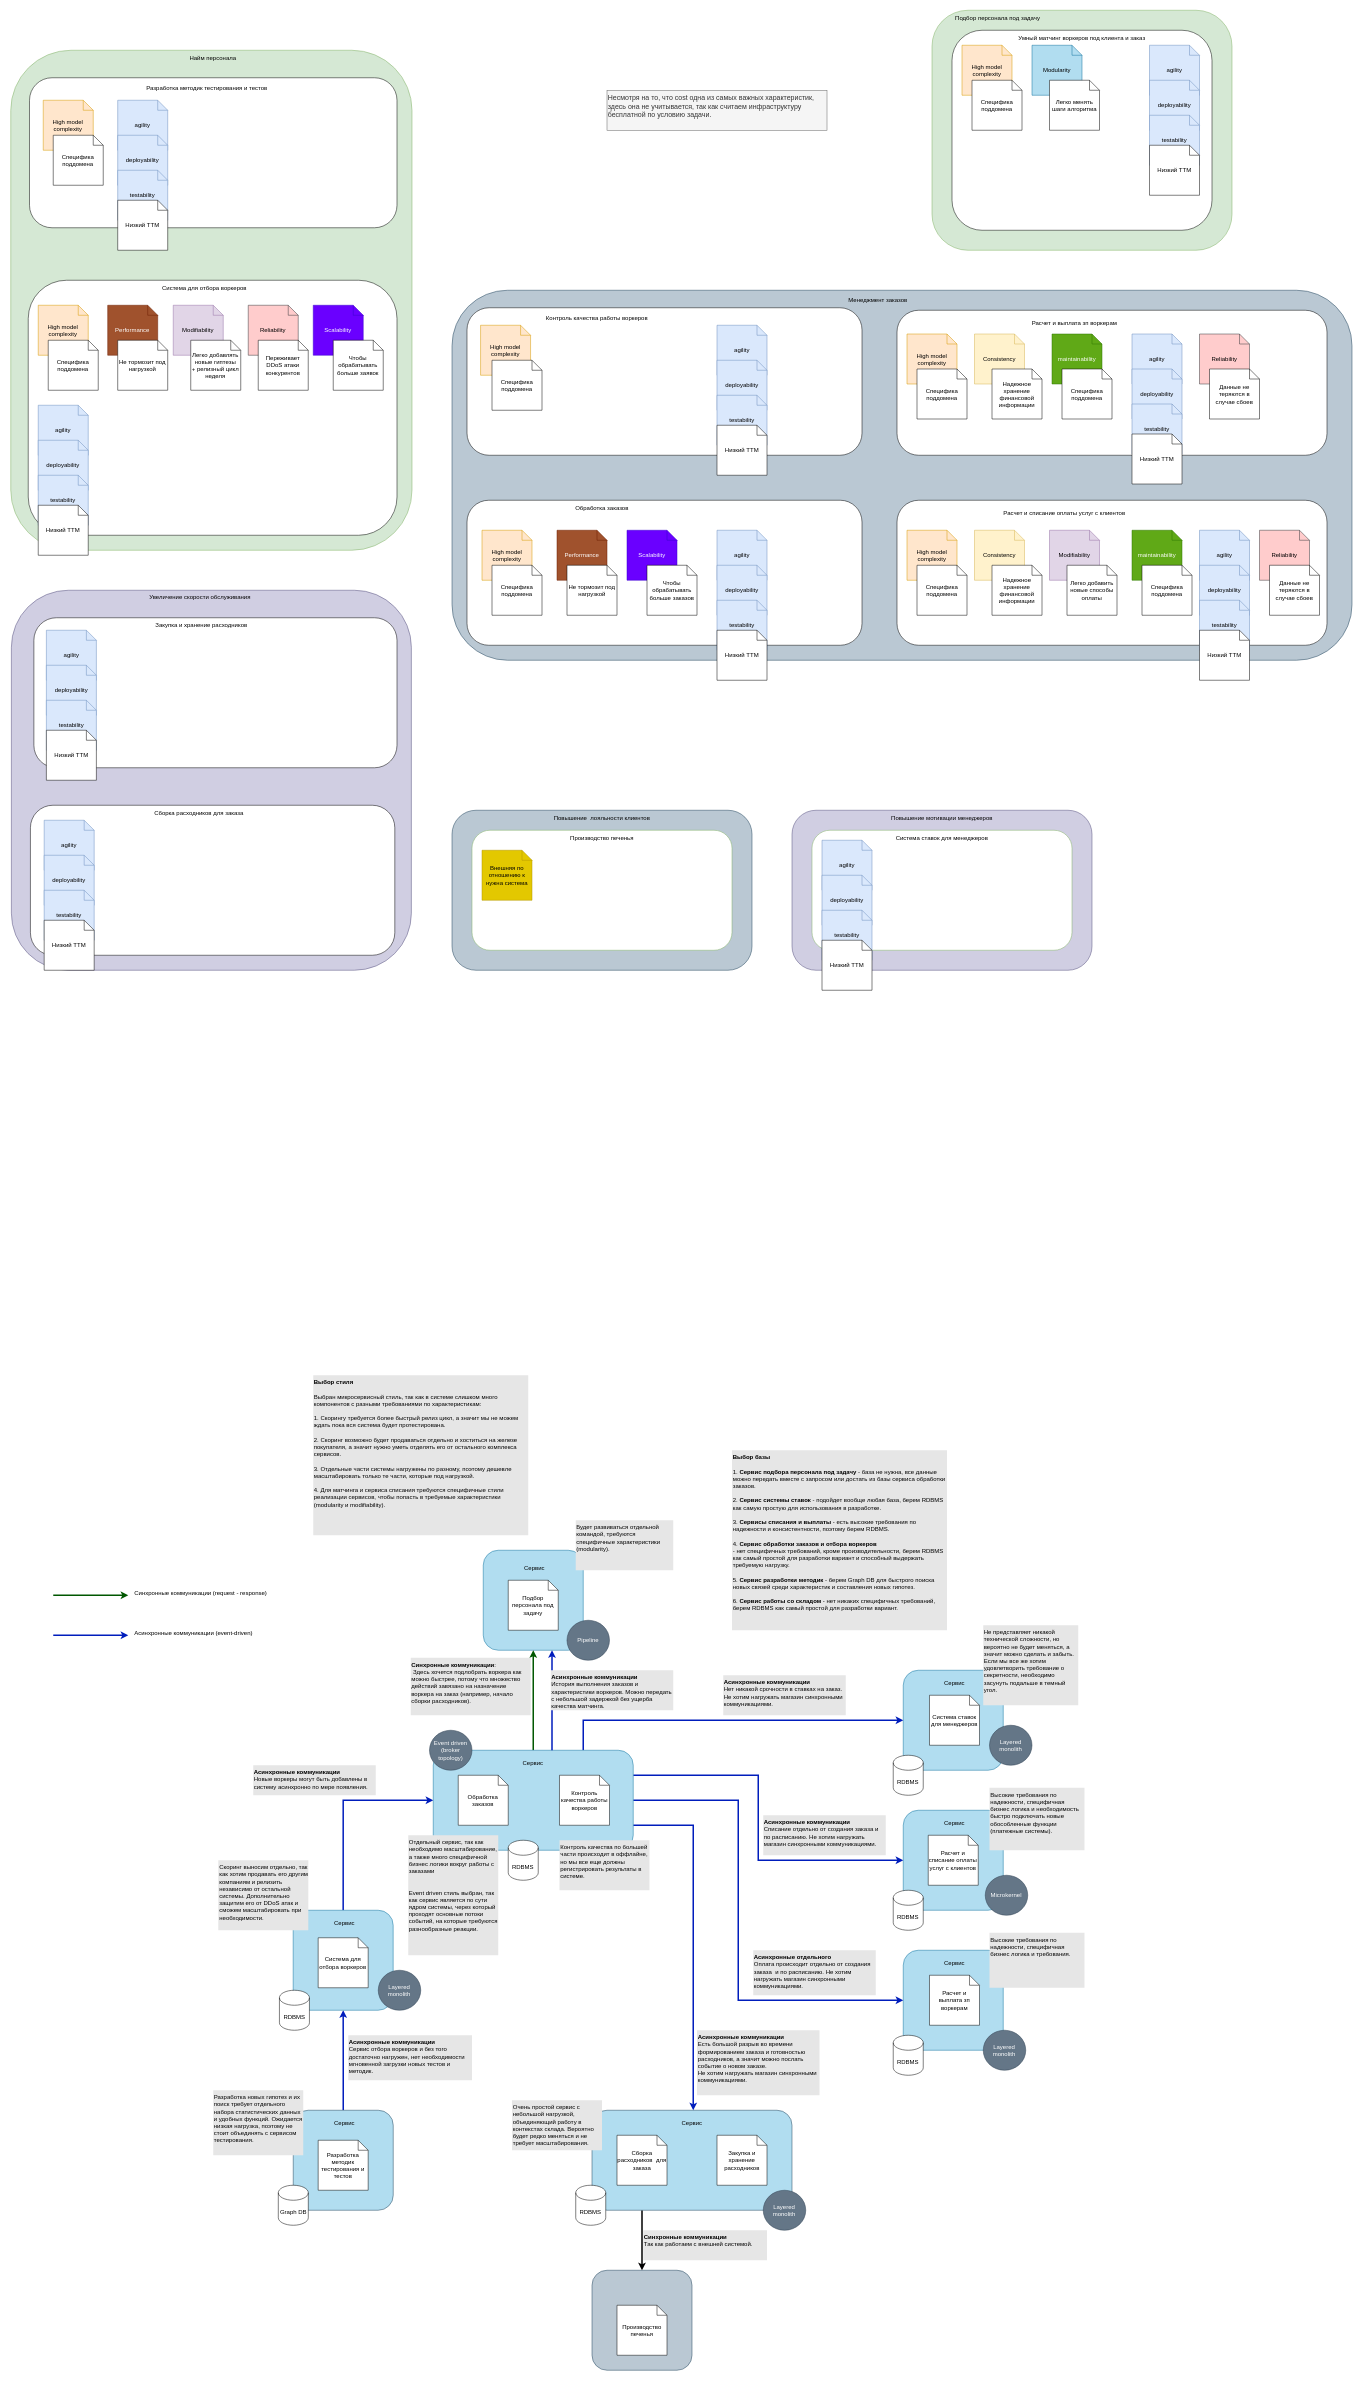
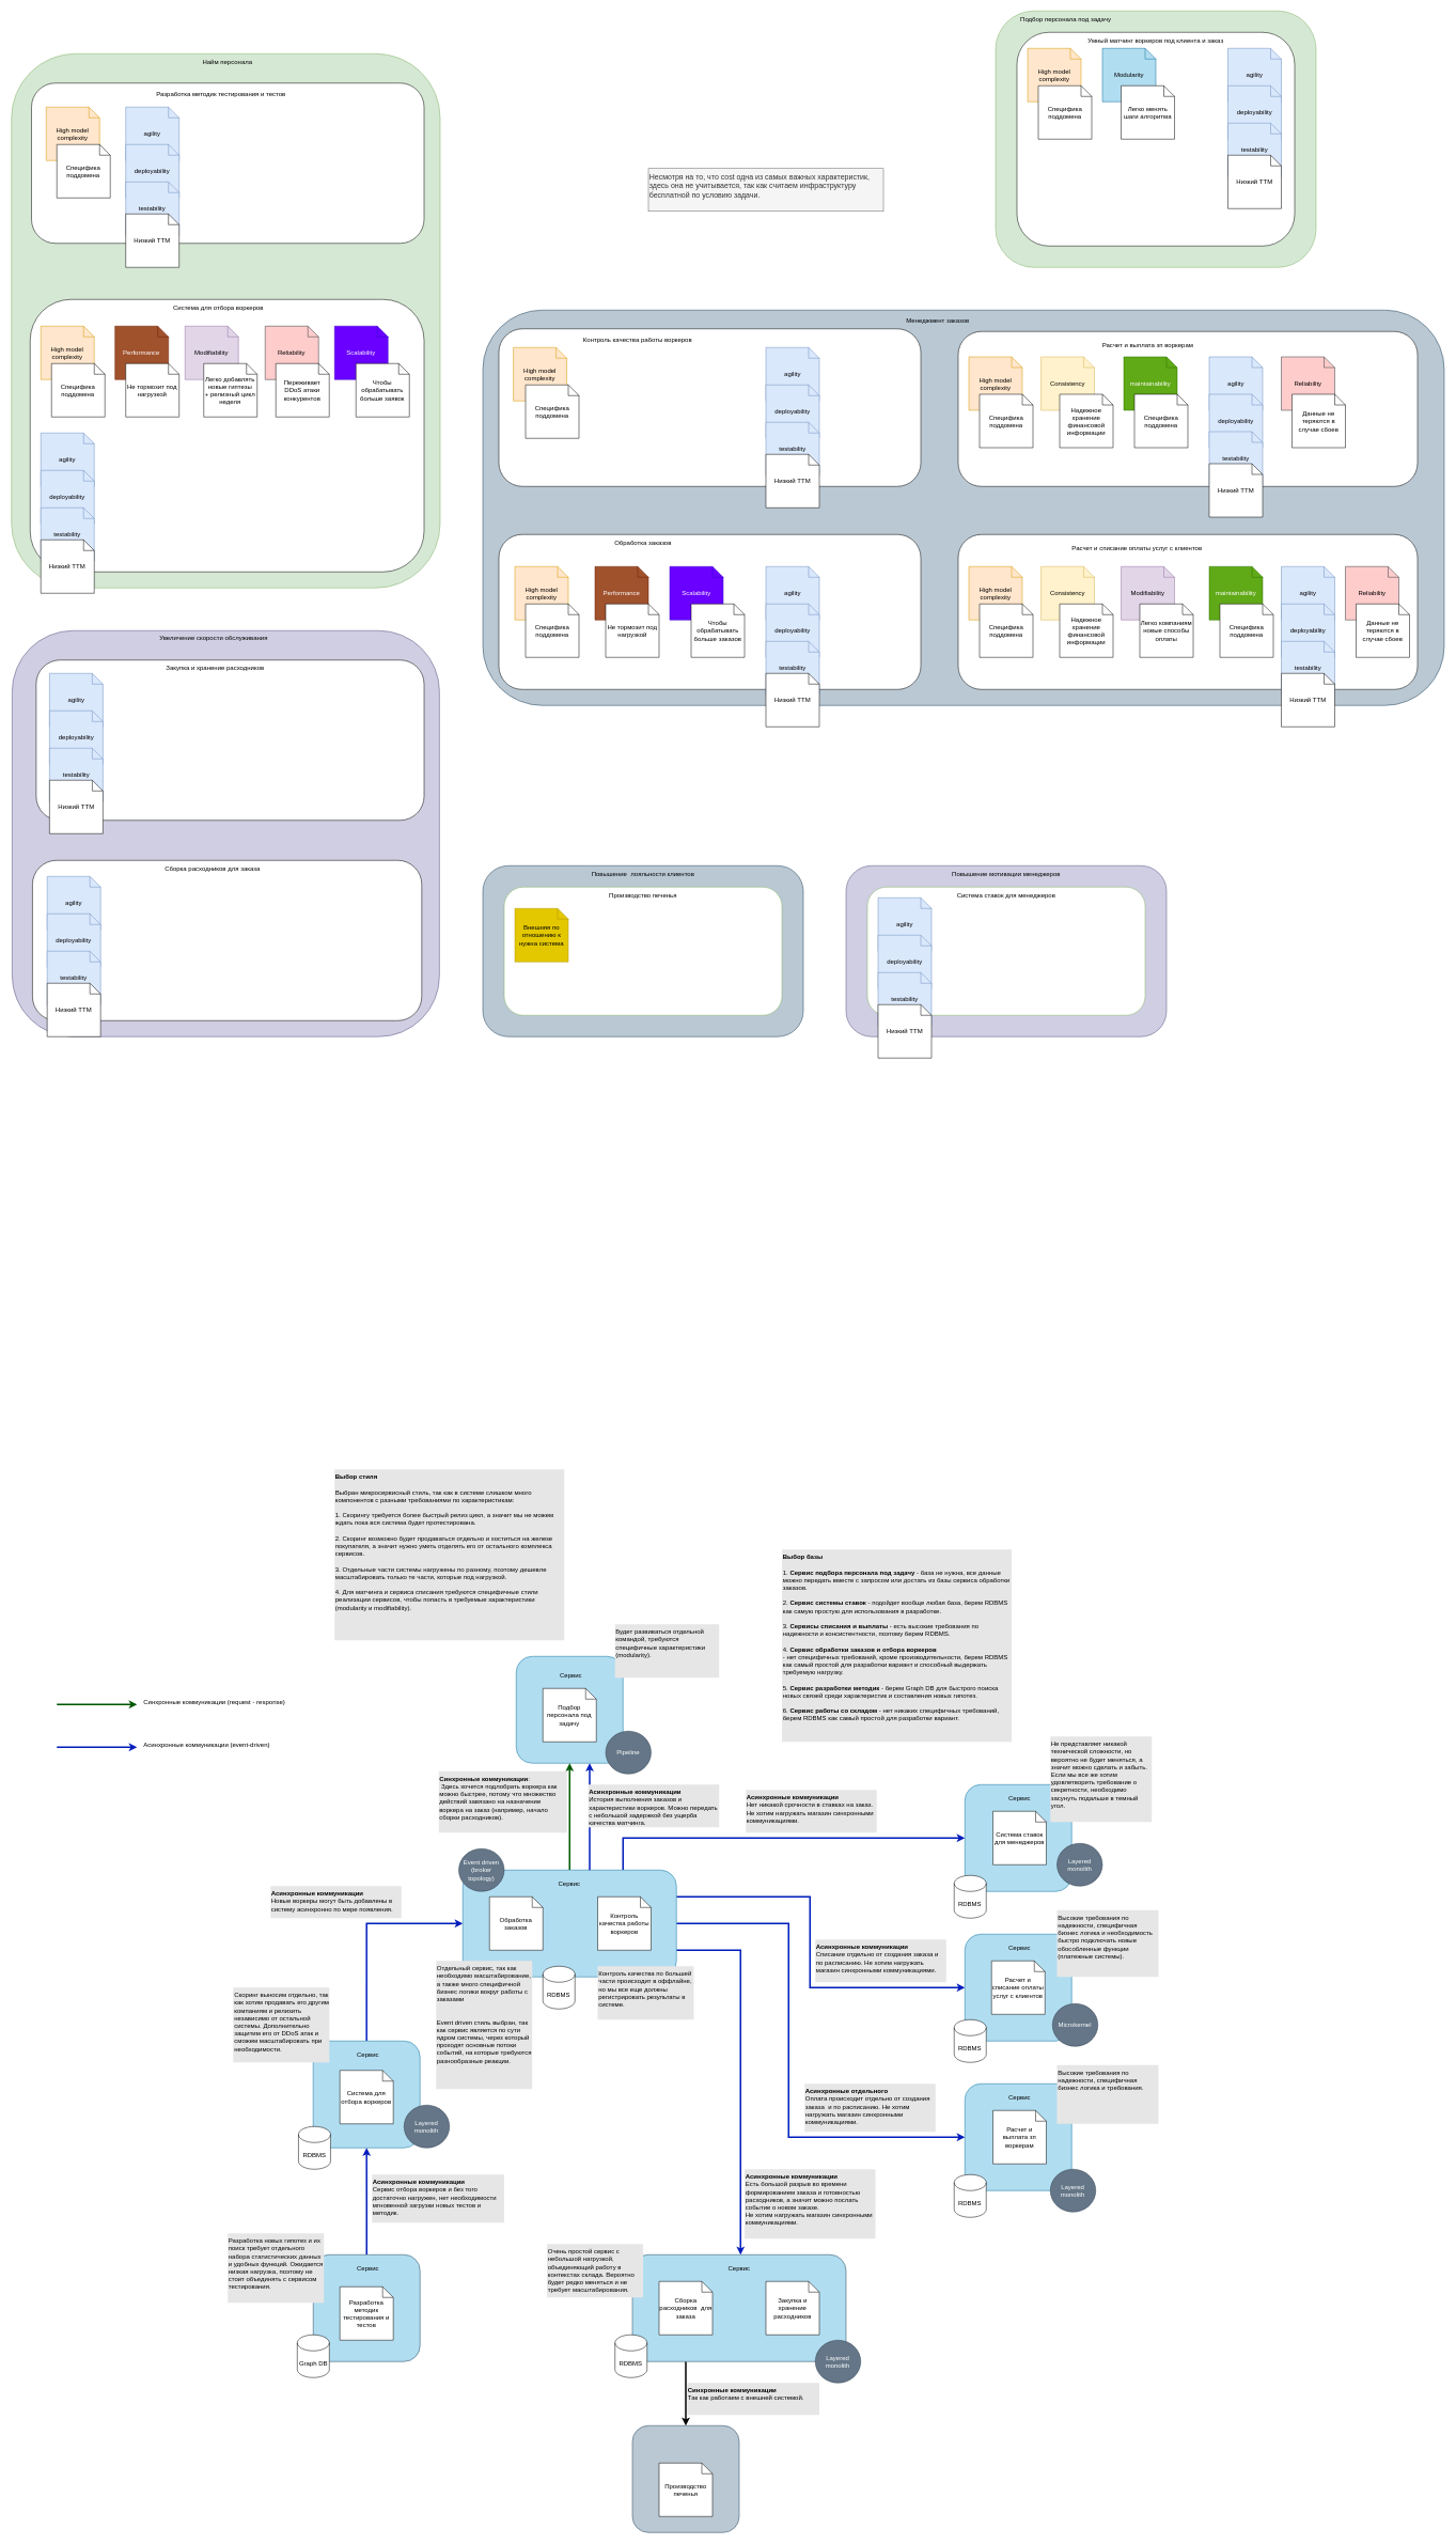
- <mxCell id="11" value="Несмотря на то, что cost одна из самых важных характеристик, здесь она не учитывается, так как считаем инфраструктуру бесплатной по условию задачи." style="text;html=1;strokeColor=#666666;fillColor=#f5f5f5;align=left;verticalAlign=top;whiteSpace=wrap;rounded=0;fontSize=14;fontColor=#333333;" parent="1" vertex="1"><mxGeometry x="1213" y="180" width="440" height="80" as="geometry" /></mxCell>
+ <mxCell id="11" value="Несмотря на то, что cost одна из самых важных характеристик, здесь она не учитывается, так как считаем инфраструктуру бесплатной по условию задачи." style="text;html=1;strokeColor=#666666;fillColor=#f5f5f5;align=left;verticalAlign=top;whiteSpace=wrap;rounded=0;fontSize=14;fontColor=#333333;" parent="1" vertex="1"><mxGeometry x="1213" y="315" width="440" height="80" as="geometry" /></mxCell>
- <mxCell id="52" value="Легко добавить новые способы оплаты" style="shape=note;size=20;whiteSpace=wrap;html=1;" parent="1" vertex="1"><mxGeometry x="2133" y="1130" width="100" height="100" as="geometry" /></mxCell>
+ <mxCell id="52" value="Легко компаниям новые способы оплаты" style="shape=note;size=20;whiteSpace=wrap;html=1;" parent="1" vertex="1"><mxGeometry x="2133" y="1130" width="100" height="100" as="geometry" /></mxCell>
- <mxCell id="179" value="&lt;b&gt;Асинхронные коммуникации&lt;br&gt;&lt;/b&gt;Нет никакой срочности в ставках на заказ. Не хотим нагружать магазин синхронными коммуникациями." style="text;html=1;strokeColor=none;fillColor=#E6E6E6;align=left;verticalAlign=top;whiteSpace=wrap;rounded=0;" parent="1" vertex="1"><mxGeometry x="1445.49" y="3350" width="245" height="80" as="geometry" /></mxCell>
+ <mxCell id="179" value="&lt;b&gt;Асинхронные коммуникации&lt;br&gt;&lt;/b&gt;Нет никакой срочности в ставках на заказ. Не хотим нагружать магазин синхронными коммуникациями." style="text;html=1;strokeColor=none;fillColor=#E6E6E6;align=left;verticalAlign=top;whiteSpace=wrap;rounded=0;" parent="1" vertex="1"><mxGeometry x="1395.49" y="3350" width="245" height="80" as="geometry" /></mxCell>
